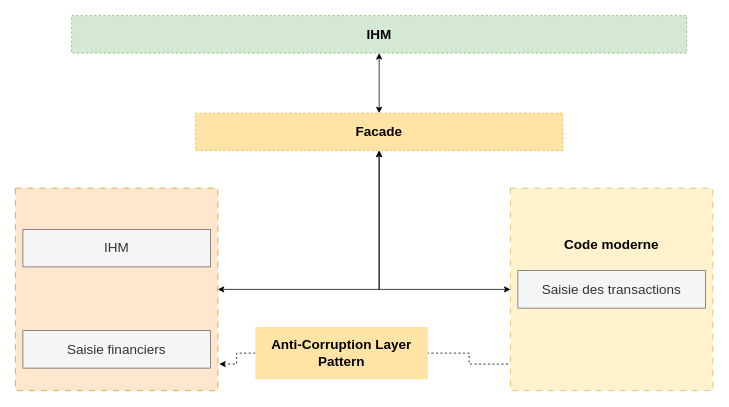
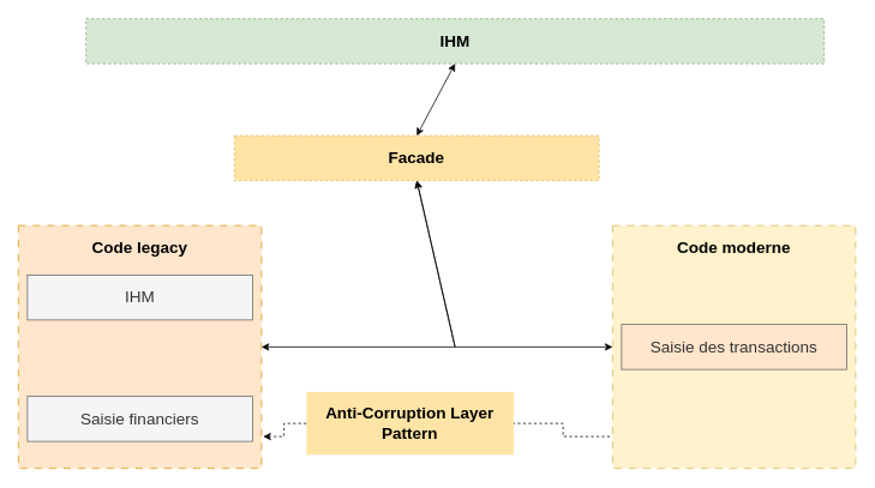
- <mxCell id="7" value="&lt;font style=&quot;font-size: 18px;&quot;&gt;&lt;b&gt;Facade&lt;/b&gt;&lt;/font&gt;" style="rounded=0;whiteSpace=wrap;html=1;fillColor=#FFE4A6;strokeColor=#d6b656;dashed=1;" vertex="1" parent="1"><mxGeometry x="260" y="150" width="490" height="50" as="geometry" /></mxCell>
+ <mxCell id="7" value="&lt;font style=&quot;font-size: 18px;&quot;&gt;&lt;b&gt;Facade&lt;/b&gt;&lt;/font&gt;" style="rounded=0;whiteSpace=wrap;html=1;fillColor=#FFE4A6;strokeColor=#d6b656;dashed=1;" vertex="1" parent="1"><mxGeometry x="260" y="150" width="405" height="50" as="geometry" /></mxCell>
+ <mxCell id="5" value="&lt;font style=&quot;font-size: 18px;&quot;&gt;&lt;b&gt;Code legacy&lt;/b&gt;&lt;/font&gt;" style="text;html=1;strokeColor=none;fillColor=none;align=center;verticalAlign=middle;whiteSpace=wrap;rounded=0;" parent="1" vertex="1"><mxGeometry x="85" y="260" width="140" height="30" as="geometry" /></mxCell>
- <mxCell id="13" value="&lt;font style=&quot;font-size: 18px;&quot;&gt;&lt;b&gt;Code moderne&lt;/b&gt;&lt;/font&gt;" style="text;html=1;strokeColor=none;fillColor=none;align=center;verticalAlign=middle;whiteSpace=wrap;rounded=0;" vertex="1" parent="1"><mxGeometry x="745" y="310" width="140" height="30" as="geometry" /></mxCell>
+ <mxCell id="13" value="&lt;font style=&quot;font-size: 18px;&quot;&gt;&lt;b&gt;Code moderne&lt;/b&gt;&lt;/font&gt;" style="text;html=1;strokeColor=none;fillColor=none;align=center;verticalAlign=middle;whiteSpace=wrap;rounded=0;" vertex="1" parent="1"><mxGeometry x="745" y="260" width="140" height="30" as="geometry" /></mxCell>
- <mxCell id="14" value="&lt;font style=&quot;font-size: 18px;&quot;&gt;Saisie des transactions&lt;/font&gt;" style="rounded=0;whiteSpace=wrap;html=1;fillColor=#f5f5f5;fontColor=#333333;strokeColor=#666666;" vertex="1" parent="1"><mxGeometry x="690" y="360" width="250" height="50" as="geometry" /></mxCell>
+ <mxCell id="14" value="&lt;font style=&quot;font-size: 18px;&quot;&gt;Saisie des transactions&lt;/font&gt;" style="rounded=0;whiteSpace=wrap;html=1;fillColor=#ffe6cc;fontColor=#333333;strokeColor=#666666;" vertex="1" parent="1"><mxGeometry x="690" y="360" width="250" height="50" as="geometry" /></mxCell>
